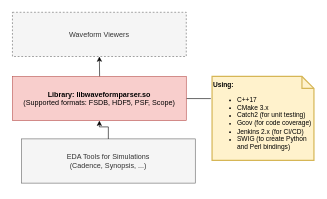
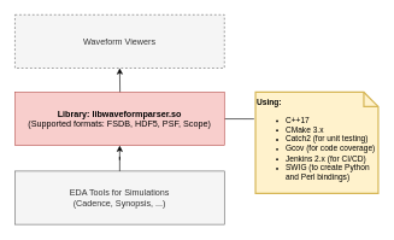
- <mxCell id="3" value="EDA Tools for Simulations&lt;br&gt;(Cadence, Synopsis, ...)" style="rounded=0;whiteSpace=wrap;html=1;fillColor=#f5f5f5;fontColor=#333333;strokeColor=#666666;" vertex="1" parent="1"><mxGeometry x="35" y="231.224" width="290" height="73.776" as="geometry" /></mxCell>
+ <mxCell id="3" value="EDA Tools for Simulations&lt;br&gt;(Cadence, Synopsis, ...)" style="rounded=0;whiteSpace=wrap;html=1;fillColor=#f5f5f5;fontColor=#333333;strokeColor=#666666;" vertex="1" parent="1"><mxGeometry x="20" y="236.224" width="290" height="73.776" as="geometry" /></mxCell>
